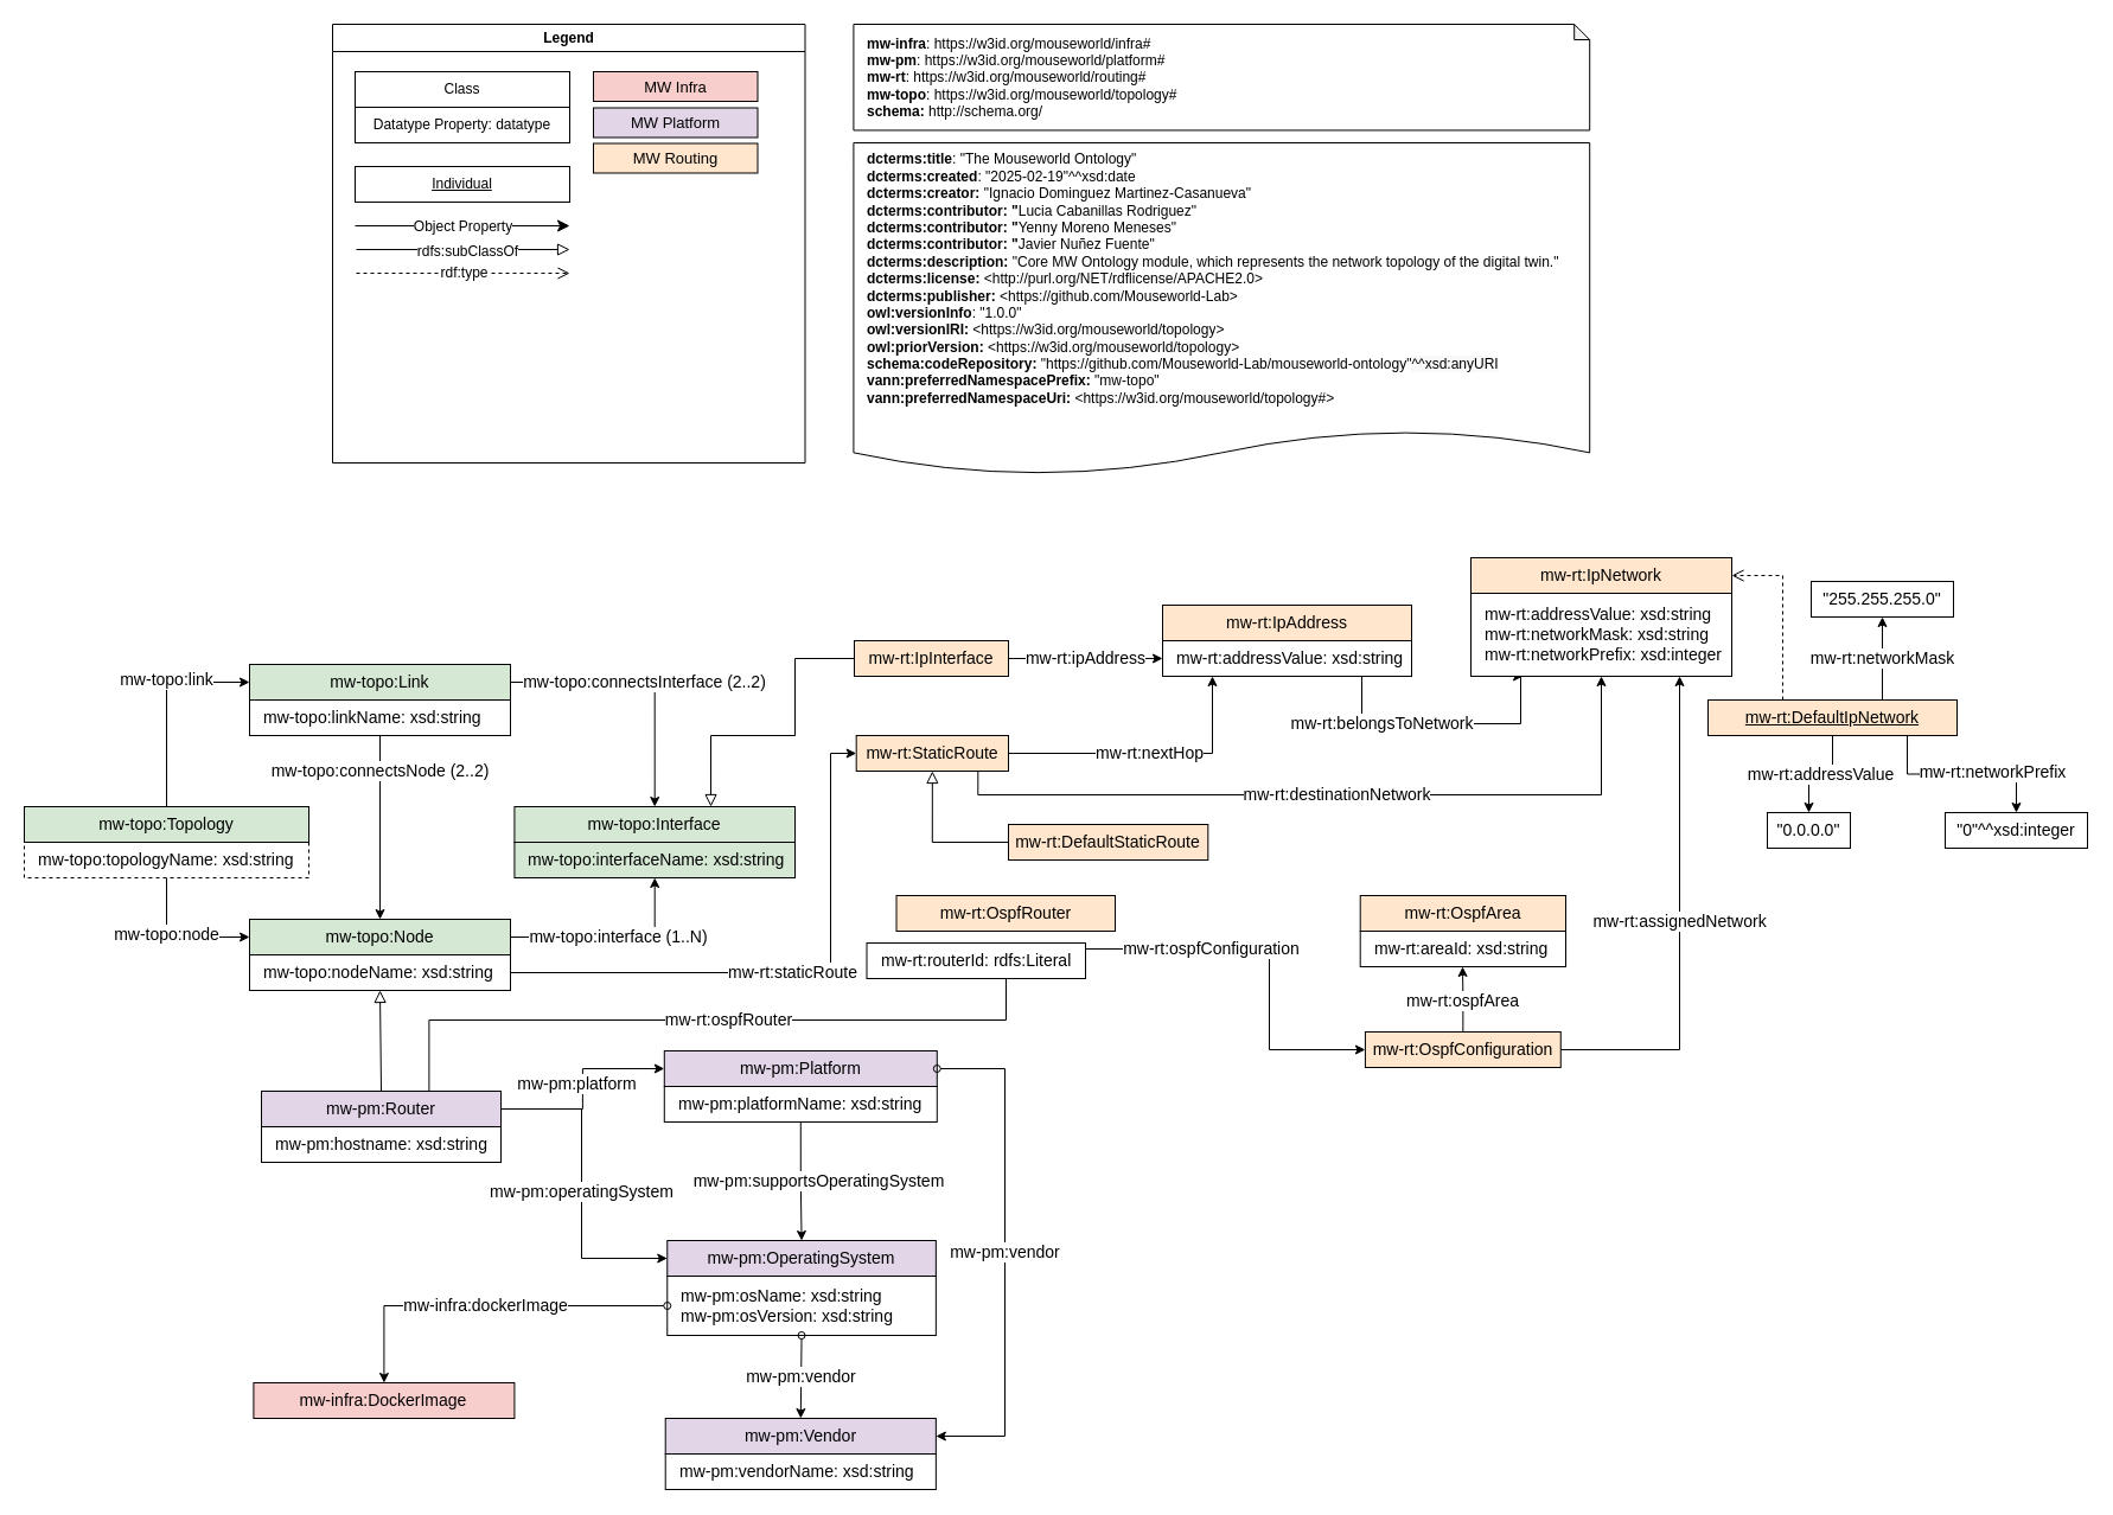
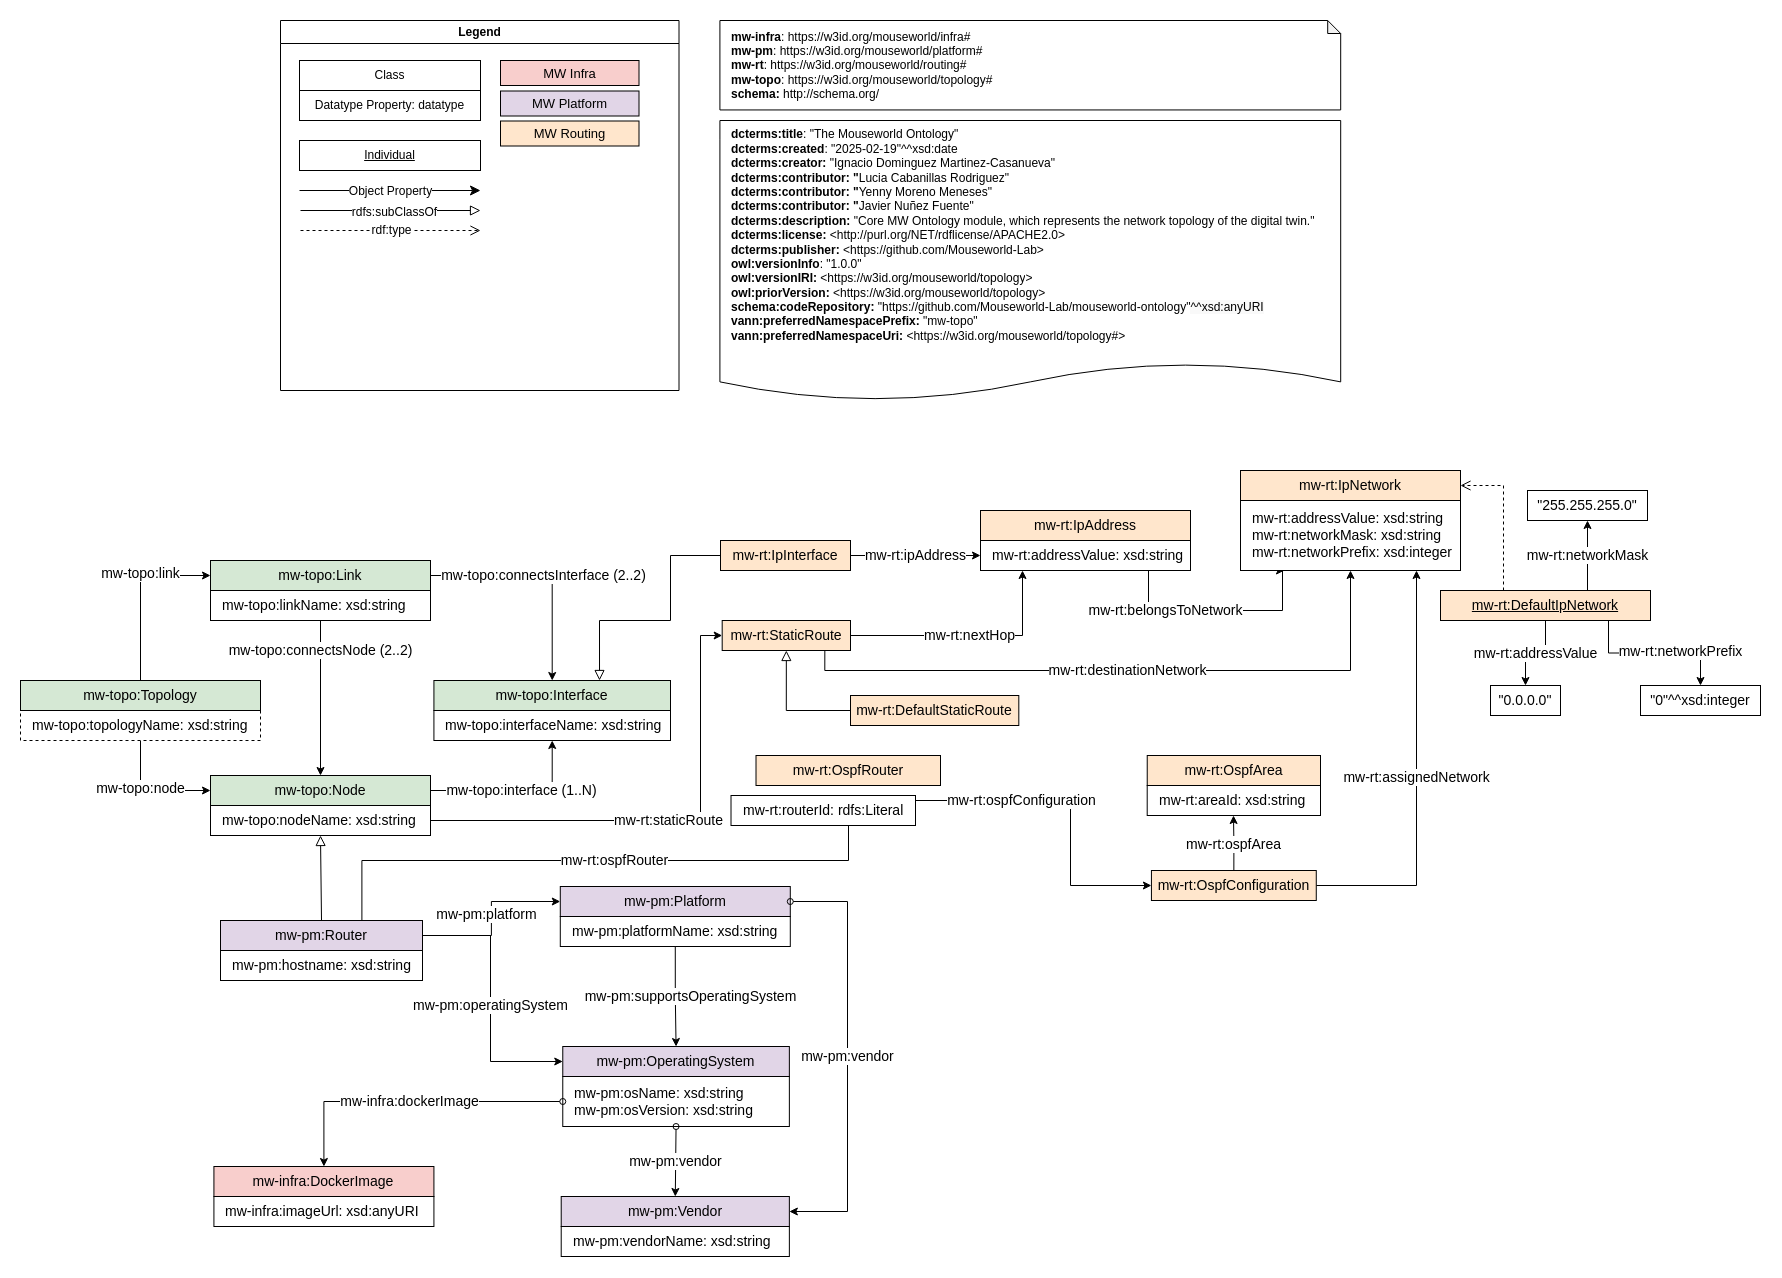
- <mxCell id="10" value="&lt;div&gt;mw-topo:interfaceName: xsd:string&lt;/div&gt;" style="rounded=0;whiteSpace=wrap;html=1;snapToPoint=1;points=[[0.1,0],[0.2,0],[0.3,0],[0.4,0],[0.5,0],[0.6,0],[0.7,0],[0.8,0],[0.9,0],[0,0.1],[0,0.3],[0,0.5],[0,0.7],[0,0.9],[0.1,1],[0.2,1],[0.3,1],[0.4,1],[0.5,1],[0.6,1],[0.7,1],[0.8,1],[0.9,1],[1,0.1],[1,0.3],[1,0.5],[1,0.7],[1,0.9]];align=left;spacingLeft=10;fontSize=14;fillColor=#d5e8d4;" parent="1" vertex="1"><mxGeometry x="433.42" y="710" width="236.58" height="30" as="geometry" /></mxCell>
+ <mxCell id="10" value="&lt;div&gt;mw-topo:interfaceName: xsd:string&lt;/div&gt;" style="rounded=0;whiteSpace=wrap;html=1;snapToPoint=1;points=[[0.1,0],[0.2,0],[0.3,0],[0.4,0],[0.5,0],[0.6,0],[0.7,0],[0.8,0],[0.9,0],[0,0.1],[0,0.3],[0,0.5],[0,0.7],[0,0.9],[0.1,1],[0.2,1],[0.3,1],[0.4,1],[0.5,1],[0.6,1],[0.7,1],[0.8,1],[0.9,1],[1,0.1],[1,0.3],[1,0.5],[1,0.7],[1,0.9]];align=left;spacingLeft=10;fontSize=14;" parent="1" vertex="1"><mxGeometry x="433.42" y="710" width="236.58" height="30" as="geometry" /></mxCell>
+ <mxCell id="44" value="mw-infra:imageUrl: xsd:anyURI" style="rounded=0;whiteSpace=wrap;html=1;snapToPoint=1;points=[[0.1,0],[0.2,0],[0.3,0],[0.4,0],[0.5,0],[0.6,0],[0.7,0],[0.8,0],[0.9,0],[0,0.1],[0,0.3],[0,0.5],[0,0.7],[0,0.9],[0.1,1],[0.2,1],[0.3,1],[0.4,1],[0.5,1],[0.6,1],[0.7,1],[0.8,1],[0.9,1],[1,0.1],[1,0.3],[1,0.5],[1,0.7],[1,0.9]];align=left;spacingLeft=10;fontSize=14;" vertex="1" parent="1"><mxGeometry x="213.42" y="1196" width="220" height="30" as="geometry" /></mxCell>
